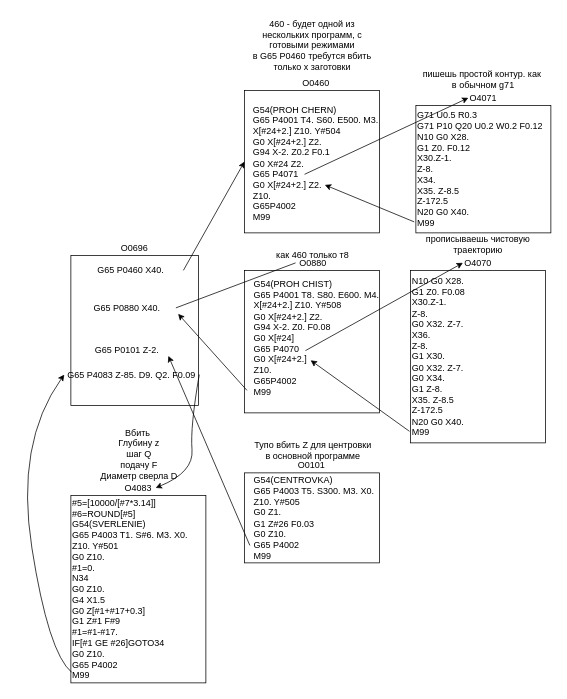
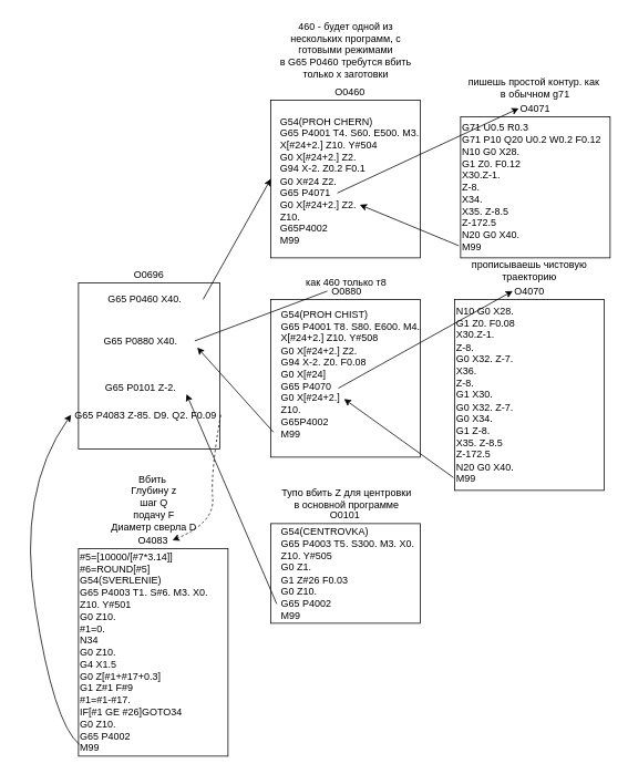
- <mxCell id="37" value="" style="curved=1;endArrow=classic;html=1;exitX=1;exitY=0.45;exitDx=0;exitDy=0;exitPerimeter=0;entryX=0.998;entryY=0.5;entryDx=0;entryDy=0;entryPerimeter=0;" edge="1" parent="1" source="7" target="35"><mxGeometry width="50" height="50" relative="1" as="geometry"><mxPoint x="394" y="700" as="sourcePoint" /><mxPoint x="444" y="650" as="targetPoint" /><Array as="points"><mxPoint x="253" y="569" /><mxPoint x="258" y="629" /></Array></mxGeometry></mxCell>
+ <mxCell id="37" value="" style="curved=1;endArrow=classic;html=1;exitX=1;exitY=0.45;exitDx=0;exitDy=0;exitPerimeter=0;entryX=0.998;entryY=0.5;entryDx=0;entryDy=0;entryPerimeter=0;dashed=1;" edge="1" parent="1" source="7" target="35"><mxGeometry width="50" height="50" relative="1" as="geometry"><mxPoint x="394" y="700" as="sourcePoint" /><mxPoint x="444" y="650" as="targetPoint" /><Array as="points"><mxPoint x="253" y="569" /><mxPoint x="258" y="629" /></Array></mxGeometry></mxCell>
